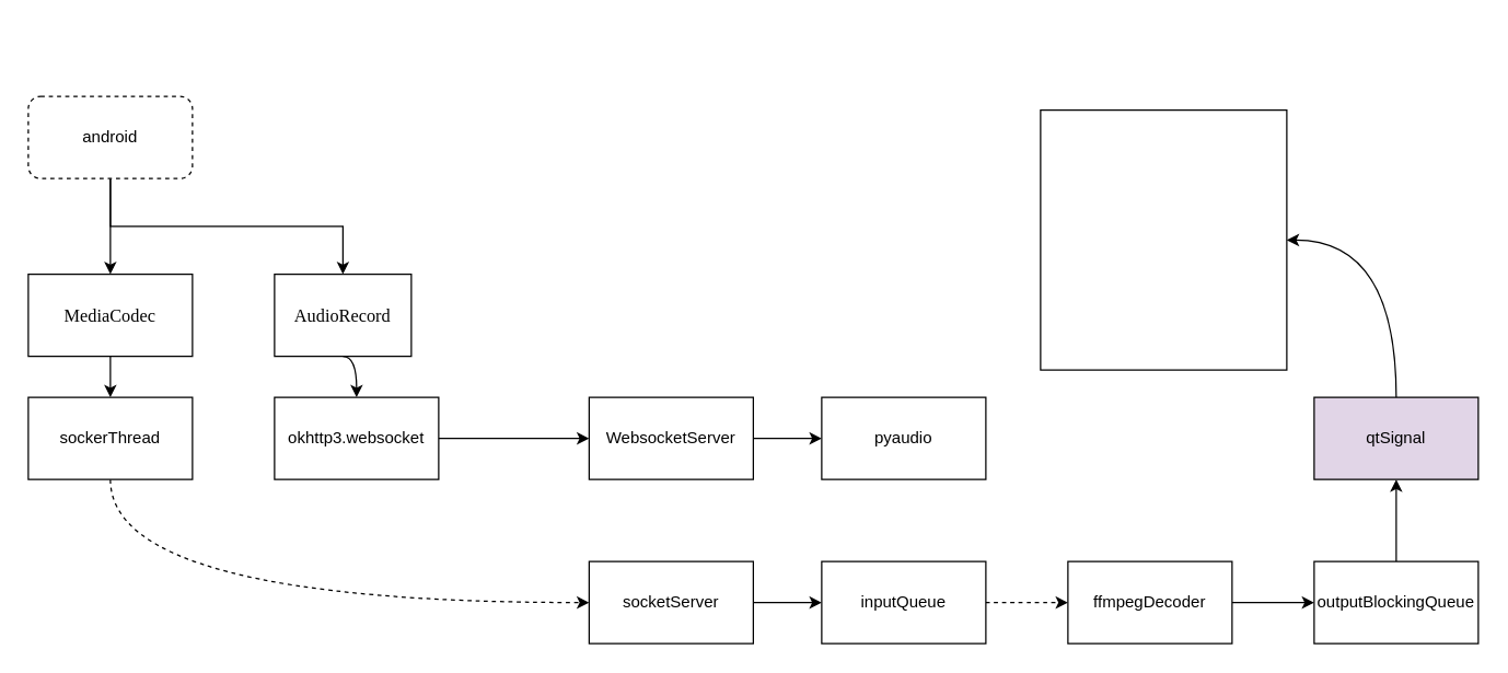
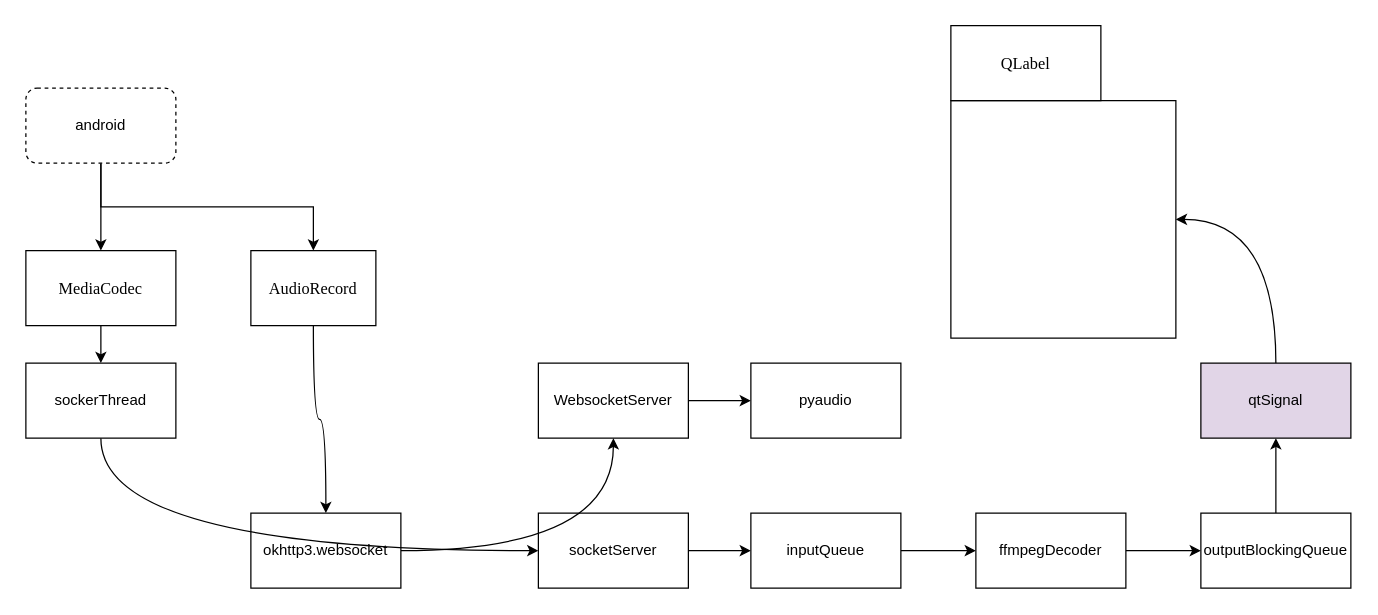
+ <mxCell id="27" value="&lt;pre style=&quot;background-color: rgb(255 , 255 , 255) ; font-family: &amp;#34;consolas&amp;#34; ; font-size: 9.8pt&quot;&gt;QLabel&lt;/pre&gt;" style="rounded=0;whiteSpace=wrap;html=1;" parent="1" vertex="1"><mxGeometry x="760" y="20" width="120" height="60" as="geometry" /></mxCell>
- <mxCell id="14" value="okhttp3.websocket" style="rounded=0;whiteSpace=wrap;html=1;" parent="1" vertex="1"><mxGeometry x="200" y="290" width="120" height="60" as="geometry" /></mxCell>
+ <mxCell id="14" value="okhttp3.websocket" style="rounded=0;whiteSpace=wrap;html=1;" parent="1" vertex="1"><mxGeometry x="200" y="410" width="120" height="60" as="geometry" /></mxCell>
- <mxCell id="15" style="edgeStyle=orthogonalEdgeStyle;curved=1;rounded=0;orthogonalLoop=1;jettySize=auto;html=1;exitX=0.5;exitY=1;exitDx=0;exitDy=0;entryX=0;entryY=0.5;entryDx=0;entryDy=0;dashed=1;" parent="1" source="16" target="12" edge="1"><mxGeometry relative="1" as="geometry" /></mxCell>
+ <mxCell id="15" style="edgeStyle=orthogonalEdgeStyle;curved=1;rounded=0;orthogonalLoop=1;jettySize=auto;html=1;exitX=0.5;exitY=1;exitDx=0;exitDy=0;entryX=0;entryY=0.5;entryDx=0;entryDy=0;" parent="1" source="16" target="12" edge="1"><mxGeometry relative="1" as="geometry" /></mxCell>
- <mxCell id="18" style="edgeStyle=orthogonalEdgeStyle;curved=1;rounded=0;orthogonalLoop=1;jettySize=auto;html=1;exitX=1;exitY=0.5;exitDx=0;exitDy=0;dashed=1;" parent="1" source="19" target="21" edge="1"><mxGeometry relative="1" as="geometry" /></mxCell>
+ <mxCell id="18" style="edgeStyle=orthogonalEdgeStyle;curved=1;rounded=0;orthogonalLoop=1;jettySize=auto;html=1;exitX=1;exitY=0.5;exitDx=0;exitDy=0;" parent="1" source="19" target="21" edge="1"><mxGeometry relative="1" as="geometry" /></mxCell>
